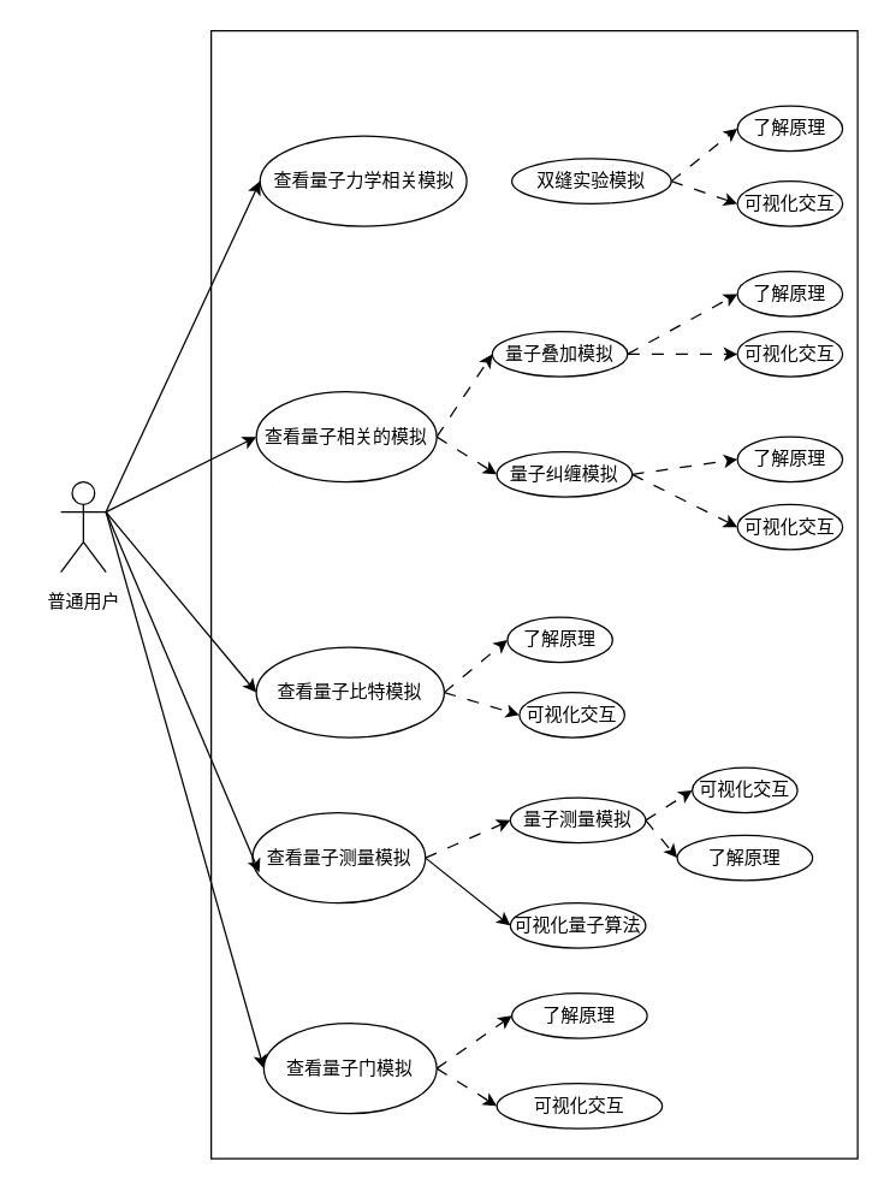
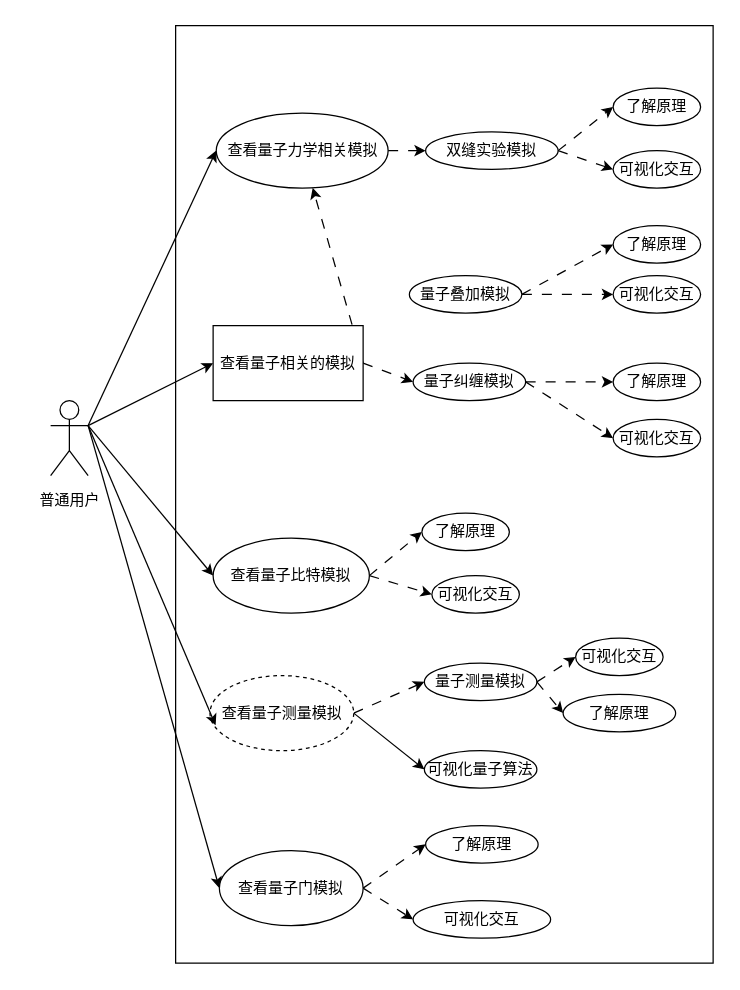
+ <mxCell id="9" style="rounded=0;orthogonalLoop=1;jettySize=auto;html=1;exitX=1;exitY=0.5;exitDx=0;exitDy=0;entryX=0;entryY=0.5;entryDx=0;entryDy=0;dashed=1;dashPattern=8 8;" edge="1" parent="1" source="10" target="22"><mxGeometry relative="1" as="geometry" /></mxCell>
- <mxCell id="11" style="rounded=0;orthogonalLoop=1;jettySize=auto;html=1;exitX=1;exitY=0.5;exitDx=0;exitDy=0;entryX=0;entryY=0.5;entryDx=0;entryDy=0;dashed=1;dashPattern=8 8;" edge="1" parent="1" source="13" target="25"><mxGeometry relative="1" as="geometry" /></mxCell>
+ <mxCell id="11" style="rounded=0;orthogonalLoop=1;jettySize=auto;html=1;exitX=1;exitY=0.5;exitDx=0;exitDy=0;dashed=1;dashPattern=8 8;" edge="1" parent="1" source="13" target="10"><mxGeometry relative="1" as="geometry" /></mxCell>
- <mxCell id="13" value="查看量子相关的模拟" style="ellipse;whiteSpace=wrap;html=1;" vertex="1" parent="1"><mxGeometry x="170" y="260" width="120" height="60" as="geometry" /></mxCell>
+ <mxCell id="13" value="查看量子相关的模拟" style="whiteSpace=wrap;html=1;rounded=0;" vertex="1" parent="1"><mxGeometry x="170" y="260" width="120" height="60" as="geometry" /></mxCell>
- <mxCell id="30" value="量子纠缠模拟" style="ellipse;whiteSpace=wrap;html=1;" vertex="1" parent="1"><mxGeometry x="330" y="300" width="90" height="30" as="geometry" /></mxCell>
+ <mxCell id="30" value="量子纠缠模拟" style="ellipse;whiteSpace=wrap;html=1;" vertex="1" parent="1"><mxGeometry x="330" y="290" width="90" height="30" as="geometry" /></mxCell>
- <mxCell id="19" value="查看量子测量模拟" style="ellipse;whiteSpace=wrap;html=1;" vertex="1" parent="1"><mxGeometry x="167.5" y="540" width="115" height="60" as="geometry" /></mxCell>
+ <mxCell id="19" value="查看量子测量模拟" style="ellipse;whiteSpace=wrap;html=1;dashed=1;" vertex="1" parent="1"><mxGeometry x="167.5" y="540" width="115" height="60" as="geometry" /></mxCell>
